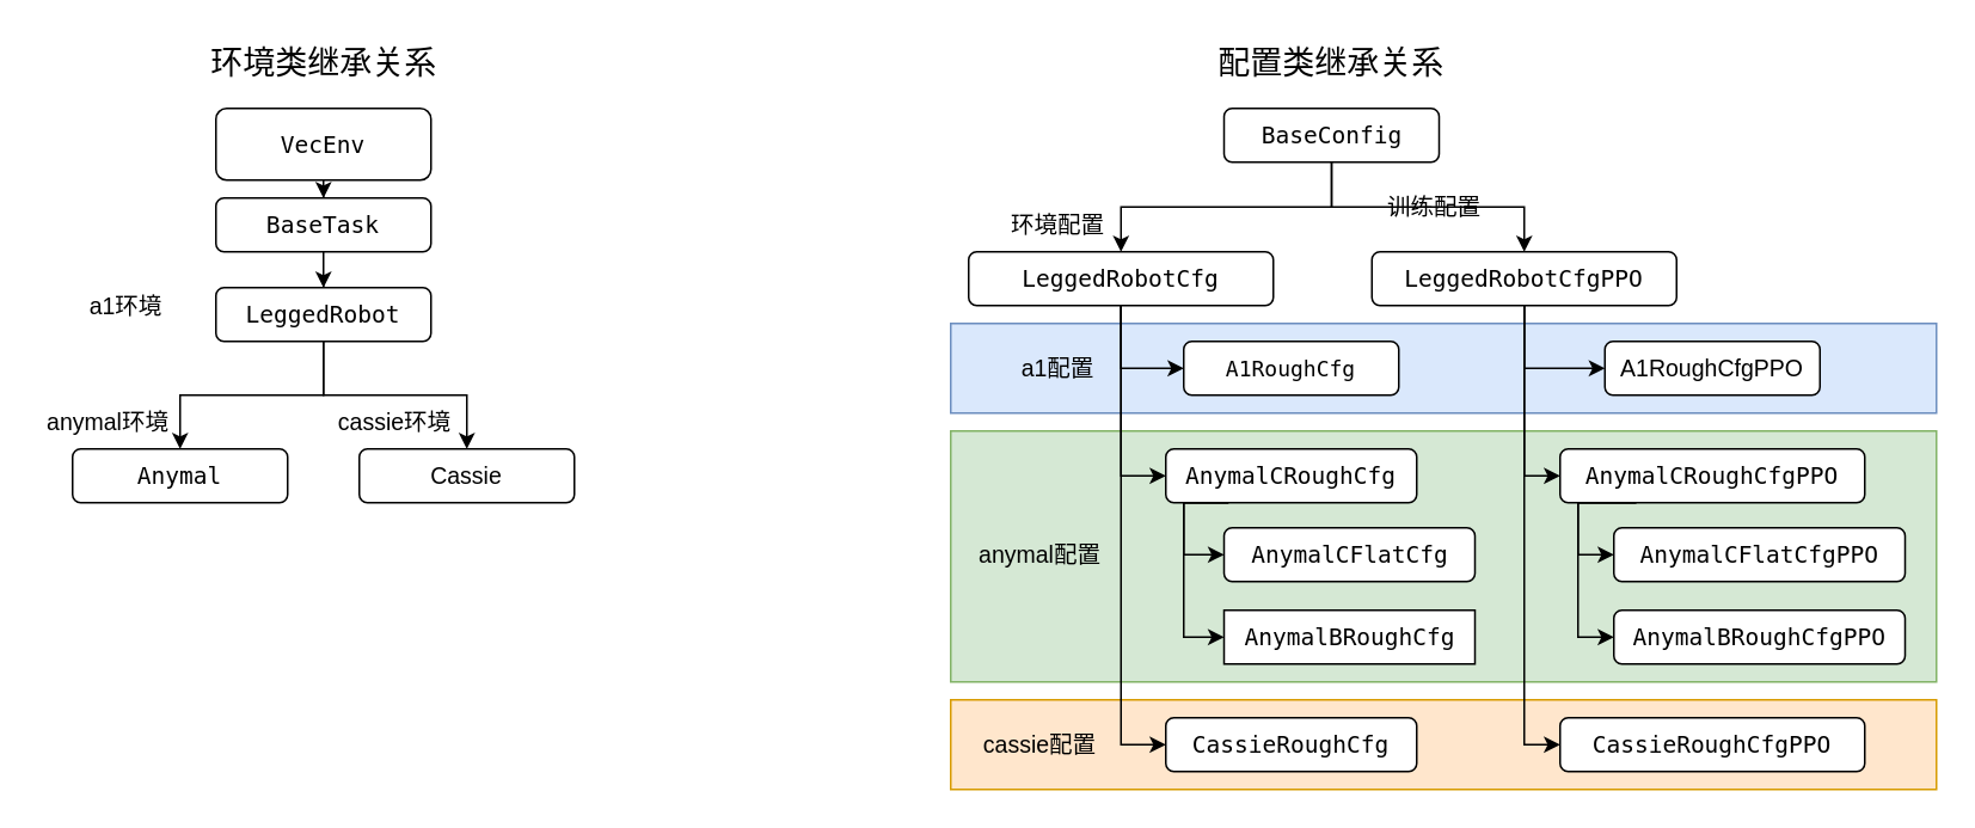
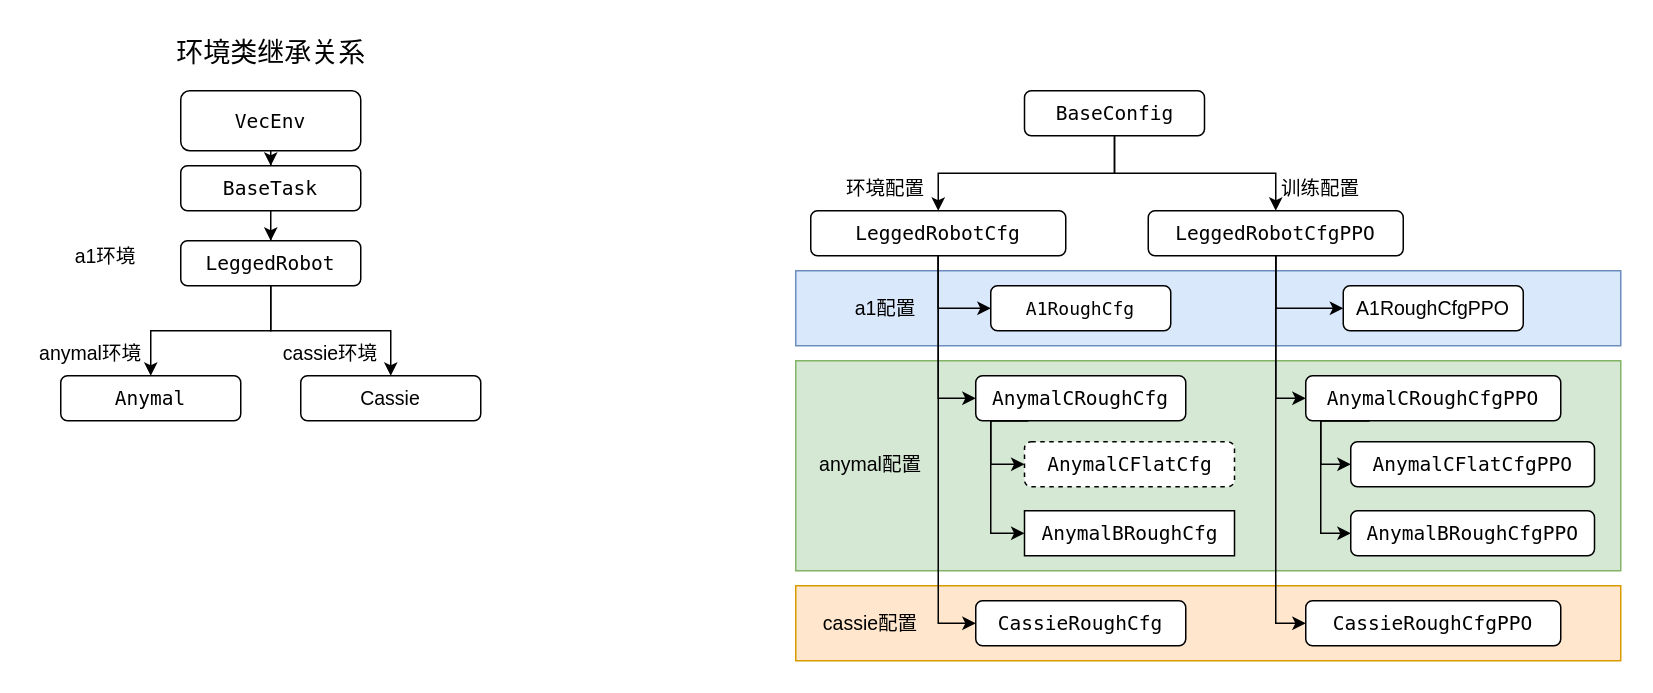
- <mxCell id="25" value="&lt;font style=&quot;font-size: 18px;&quot;&gt;配置类继承关系&lt;/font&gt;" style="text;strokeColor=none;align=center;fillColor=none;html=1;verticalAlign=middle;whiteSpace=wrap;rounded=0;" vertex="1" parent="1"><mxGeometry x="675" y="20" width="135" height="30" as="geometry" /></mxCell>
- <mxCell id="48" value="&lt;font style=&quot;font-size: 13px;&quot;&gt;训练配置&lt;/font&gt;" style="text;strokeColor=none;align=center;fillColor=none;html=1;verticalAlign=middle;whiteSpace=wrap;rounded=0;" vertex="1" parent="1"><mxGeometry x="770" y="100" width="60" height="30" as="geometry" /></mxCell>
+ <mxCell id="48" value="&lt;font style=&quot;font-size: 13px;&quot;&gt;训练配置&lt;/font&gt;" style="text;strokeColor=none;align=center;fillColor=none;html=1;verticalAlign=middle;whiteSpace=wrap;rounded=0;" vertex="1" parent="1"><mxGeometry x="850" y="110" width="60" height="30" as="geometry" /></mxCell>
- <mxCell id="40" value="&lt;div style=&quot;&quot;&gt;&lt;pre style=&quot;&quot;&gt;&lt;font face=&quot;JetBrains Mono, monospace&quot;&gt;&lt;span style=&quot;font-size: 13px;&quot;&gt;AnymalCFlatCfg&lt;/span&gt;&lt;/font&gt;&lt;/pre&gt;&lt;/div&gt;" style="whiteSpace=wrap;html=1;rounded=1;" vertex="1" parent="1"><mxGeometry x="682.5" y="294" width="140" height="30" as="geometry" /></mxCell>
+ <mxCell id="40" value="&lt;div style=&quot;&quot;&gt;&lt;pre style=&quot;&quot;&gt;&lt;font face=&quot;JetBrains Mono, monospace&quot;&gt;&lt;span style=&quot;font-size: 13px;&quot;&gt;AnymalCFlatCfg&lt;/span&gt;&lt;/font&gt;&lt;/pre&gt;&lt;/div&gt;" style="whiteSpace=wrap;html=1;rounded=1;dashed=1;" vertex="1" parent="1"><mxGeometry x="682.5" y="294" width="140" height="30" as="geometry" /></mxCell>
